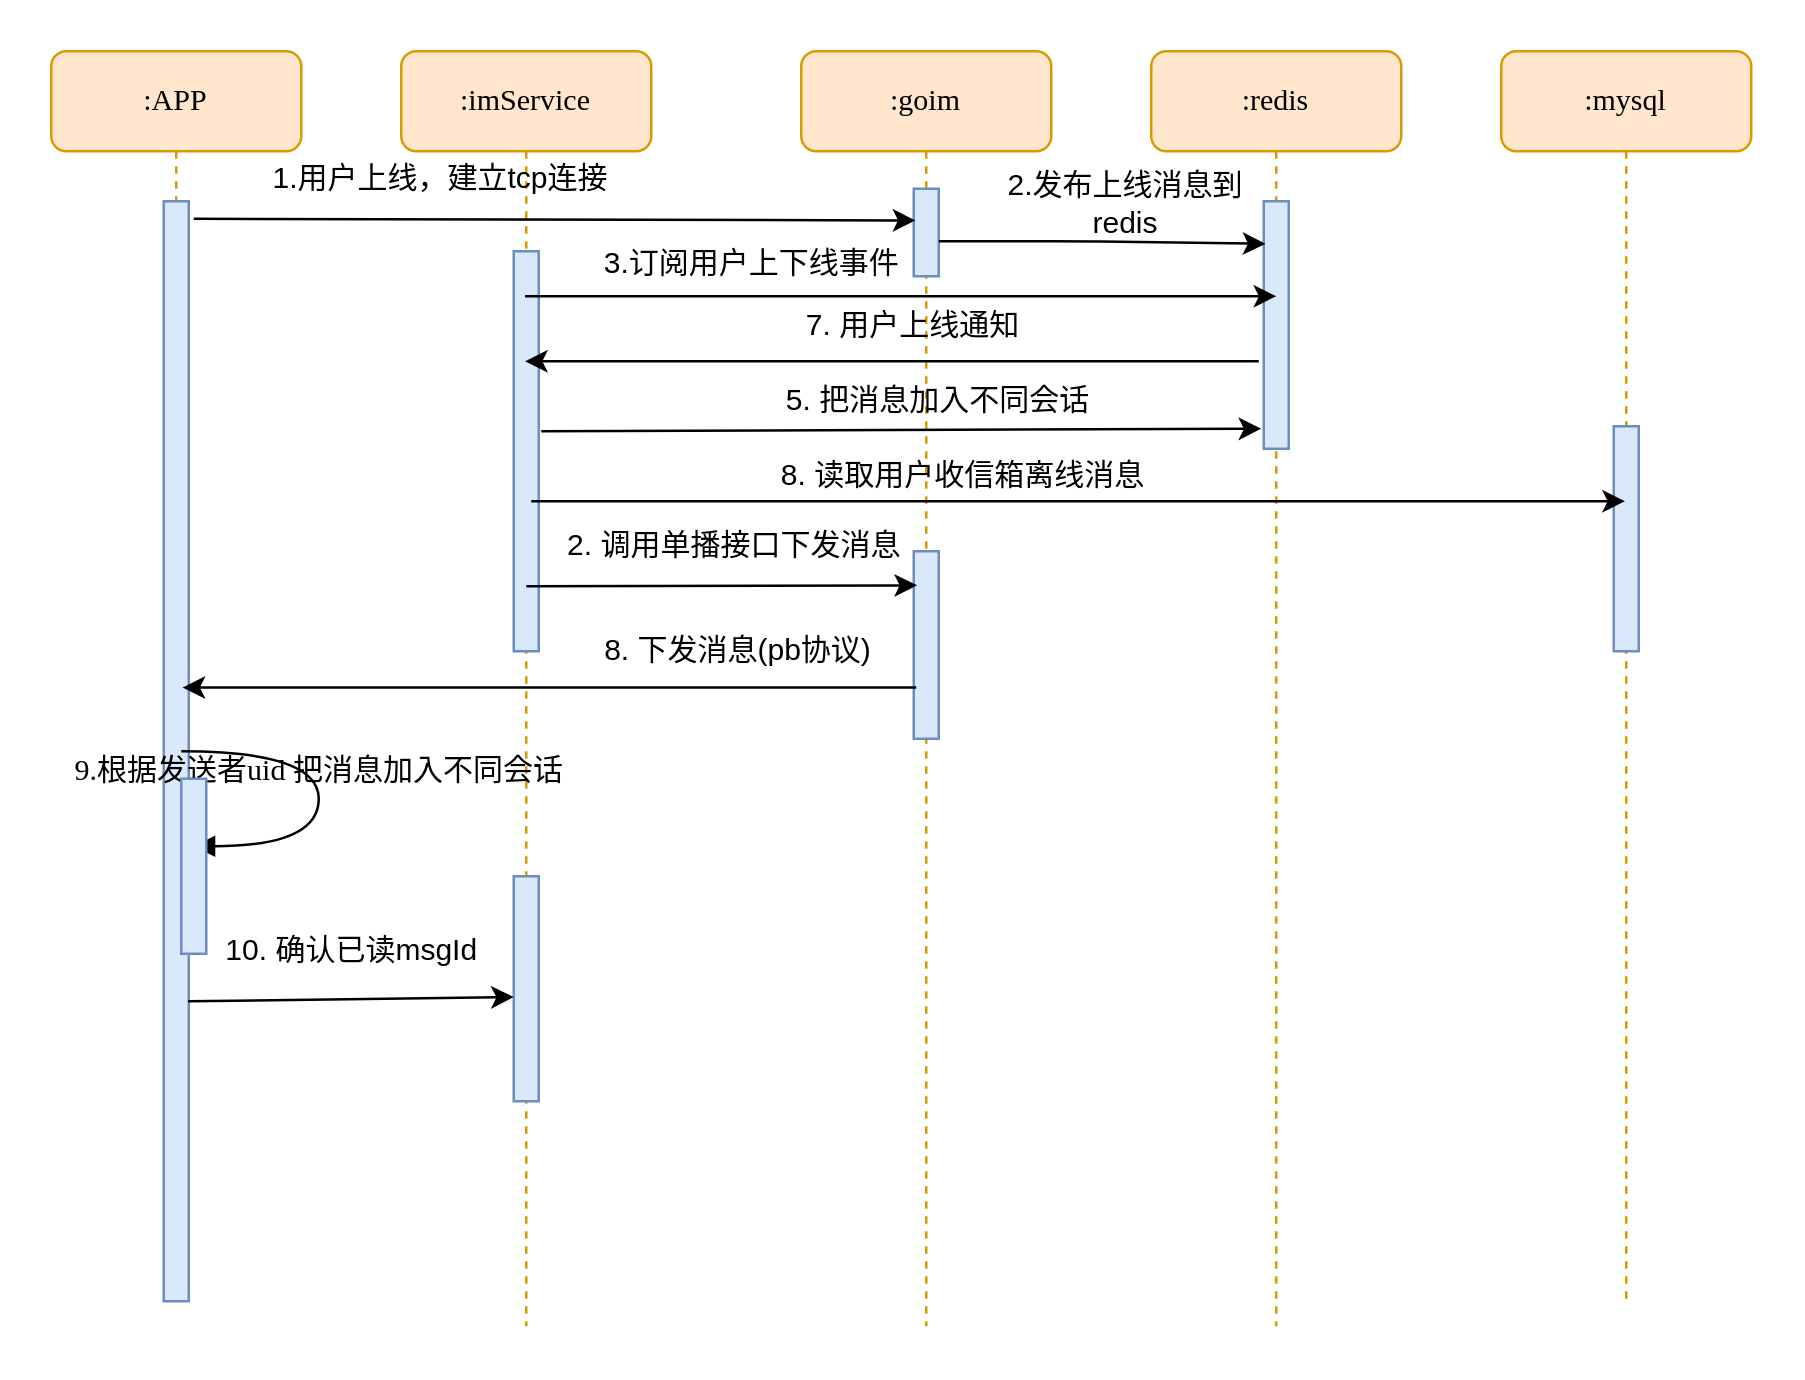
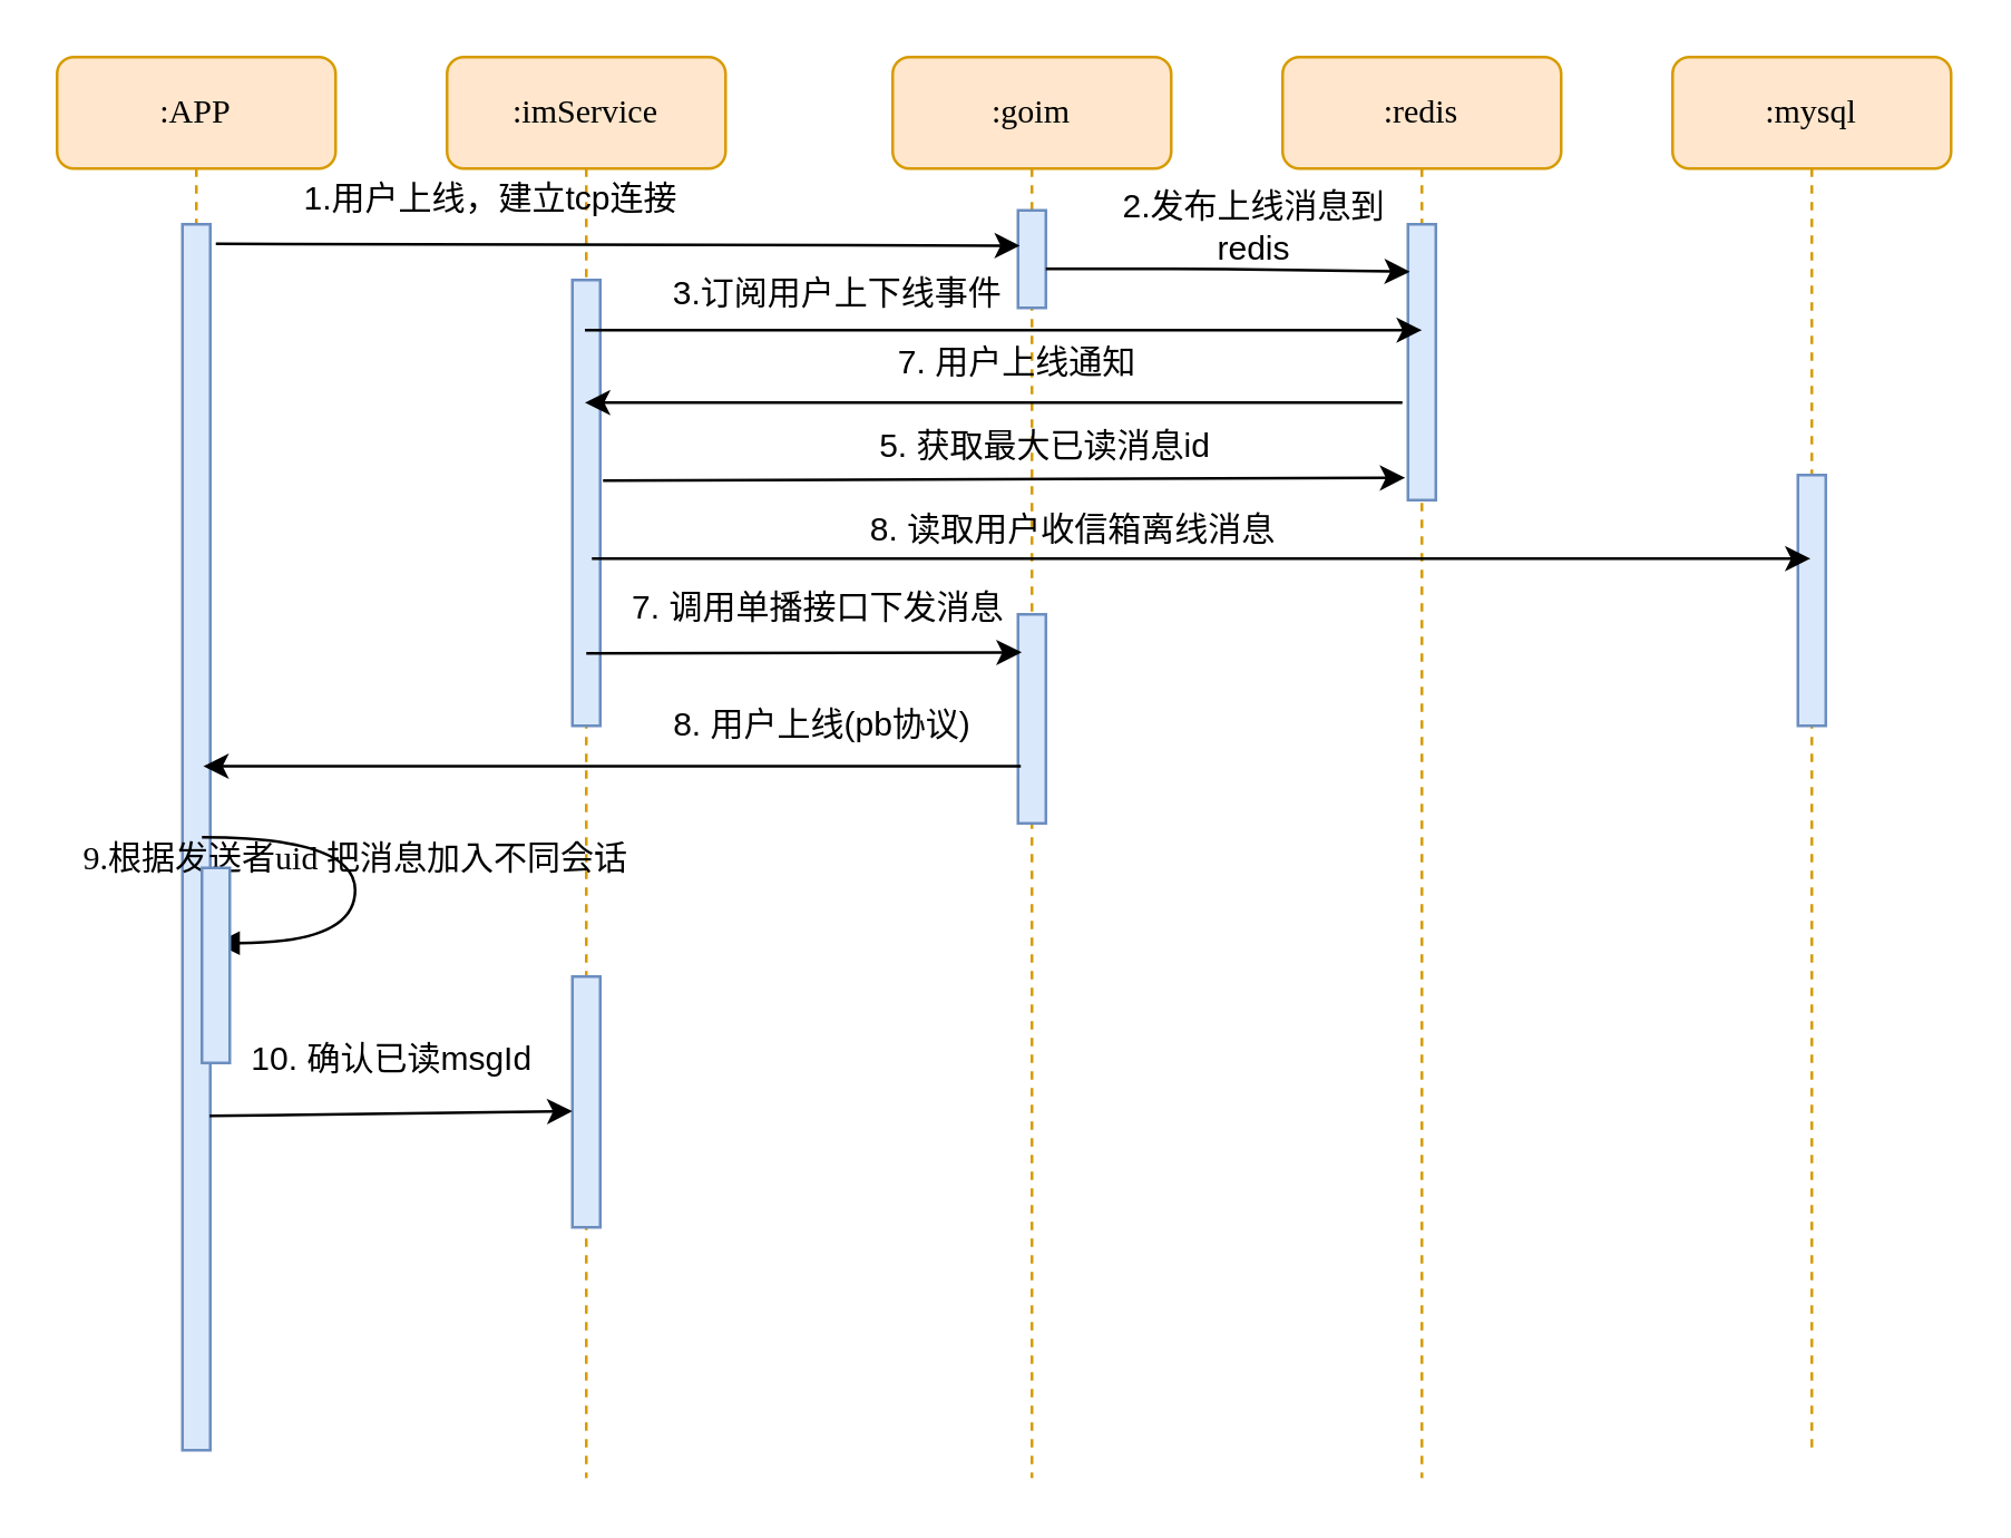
- <mxCell id="29" value="5. 把消息加入不同会话" style="text;html=1;strokeColor=none;fillColor=none;align=center;verticalAlign=middle;whiteSpace=wrap;rounded=0;" parent="1" vertex="1"><mxGeometry x="310" y="150" width="130" height="20" as="geometry" /></mxCell>
+ <mxCell id="29" value="5. 获取最大已读消息id" style="text;html=1;strokeColor=none;fillColor=none;align=center;verticalAlign=middle;whiteSpace=wrap;rounded=0;" parent="1" vertex="1"><mxGeometry x="310" y="150" width="130" height="20" as="geometry" /></mxCell>
- <mxCell id="17" value="2. 调用单播接口下发消息" style="text;html=1;strokeColor=none;fillColor=none;align=center;verticalAlign=middle;whiteSpace=wrap;rounded=0;" parent="1" vertex="1"><mxGeometry x="217" y="208" width="153" height="20" as="geometry" /></mxCell>
+ <mxCell id="17" value="7. 调用单播接口下发消息" style="text;html=1;strokeColor=none;fillColor=none;align=center;verticalAlign=middle;whiteSpace=wrap;rounded=0;" parent="1" vertex="1"><mxGeometry x="217" y="208" width="153" height="20" as="geometry" /></mxCell>
- <mxCell id="19" value="8. 下发消息(pb协议)" style="text;html=1;strokeColor=none;fillColor=none;align=center;verticalAlign=middle;whiteSpace=wrap;rounded=0;" parent="1" vertex="1"><mxGeometry x="240" y="250" width="110" height="20" as="geometry" /></mxCell>
+ <mxCell id="19" value="8. 用户上线(pb协议)" style="text;html=1;strokeColor=none;fillColor=none;align=center;verticalAlign=middle;whiteSpace=wrap;rounded=0;" parent="1" vertex="1"><mxGeometry x="240" y="250" width="110" height="20" as="geometry" /></mxCell>
